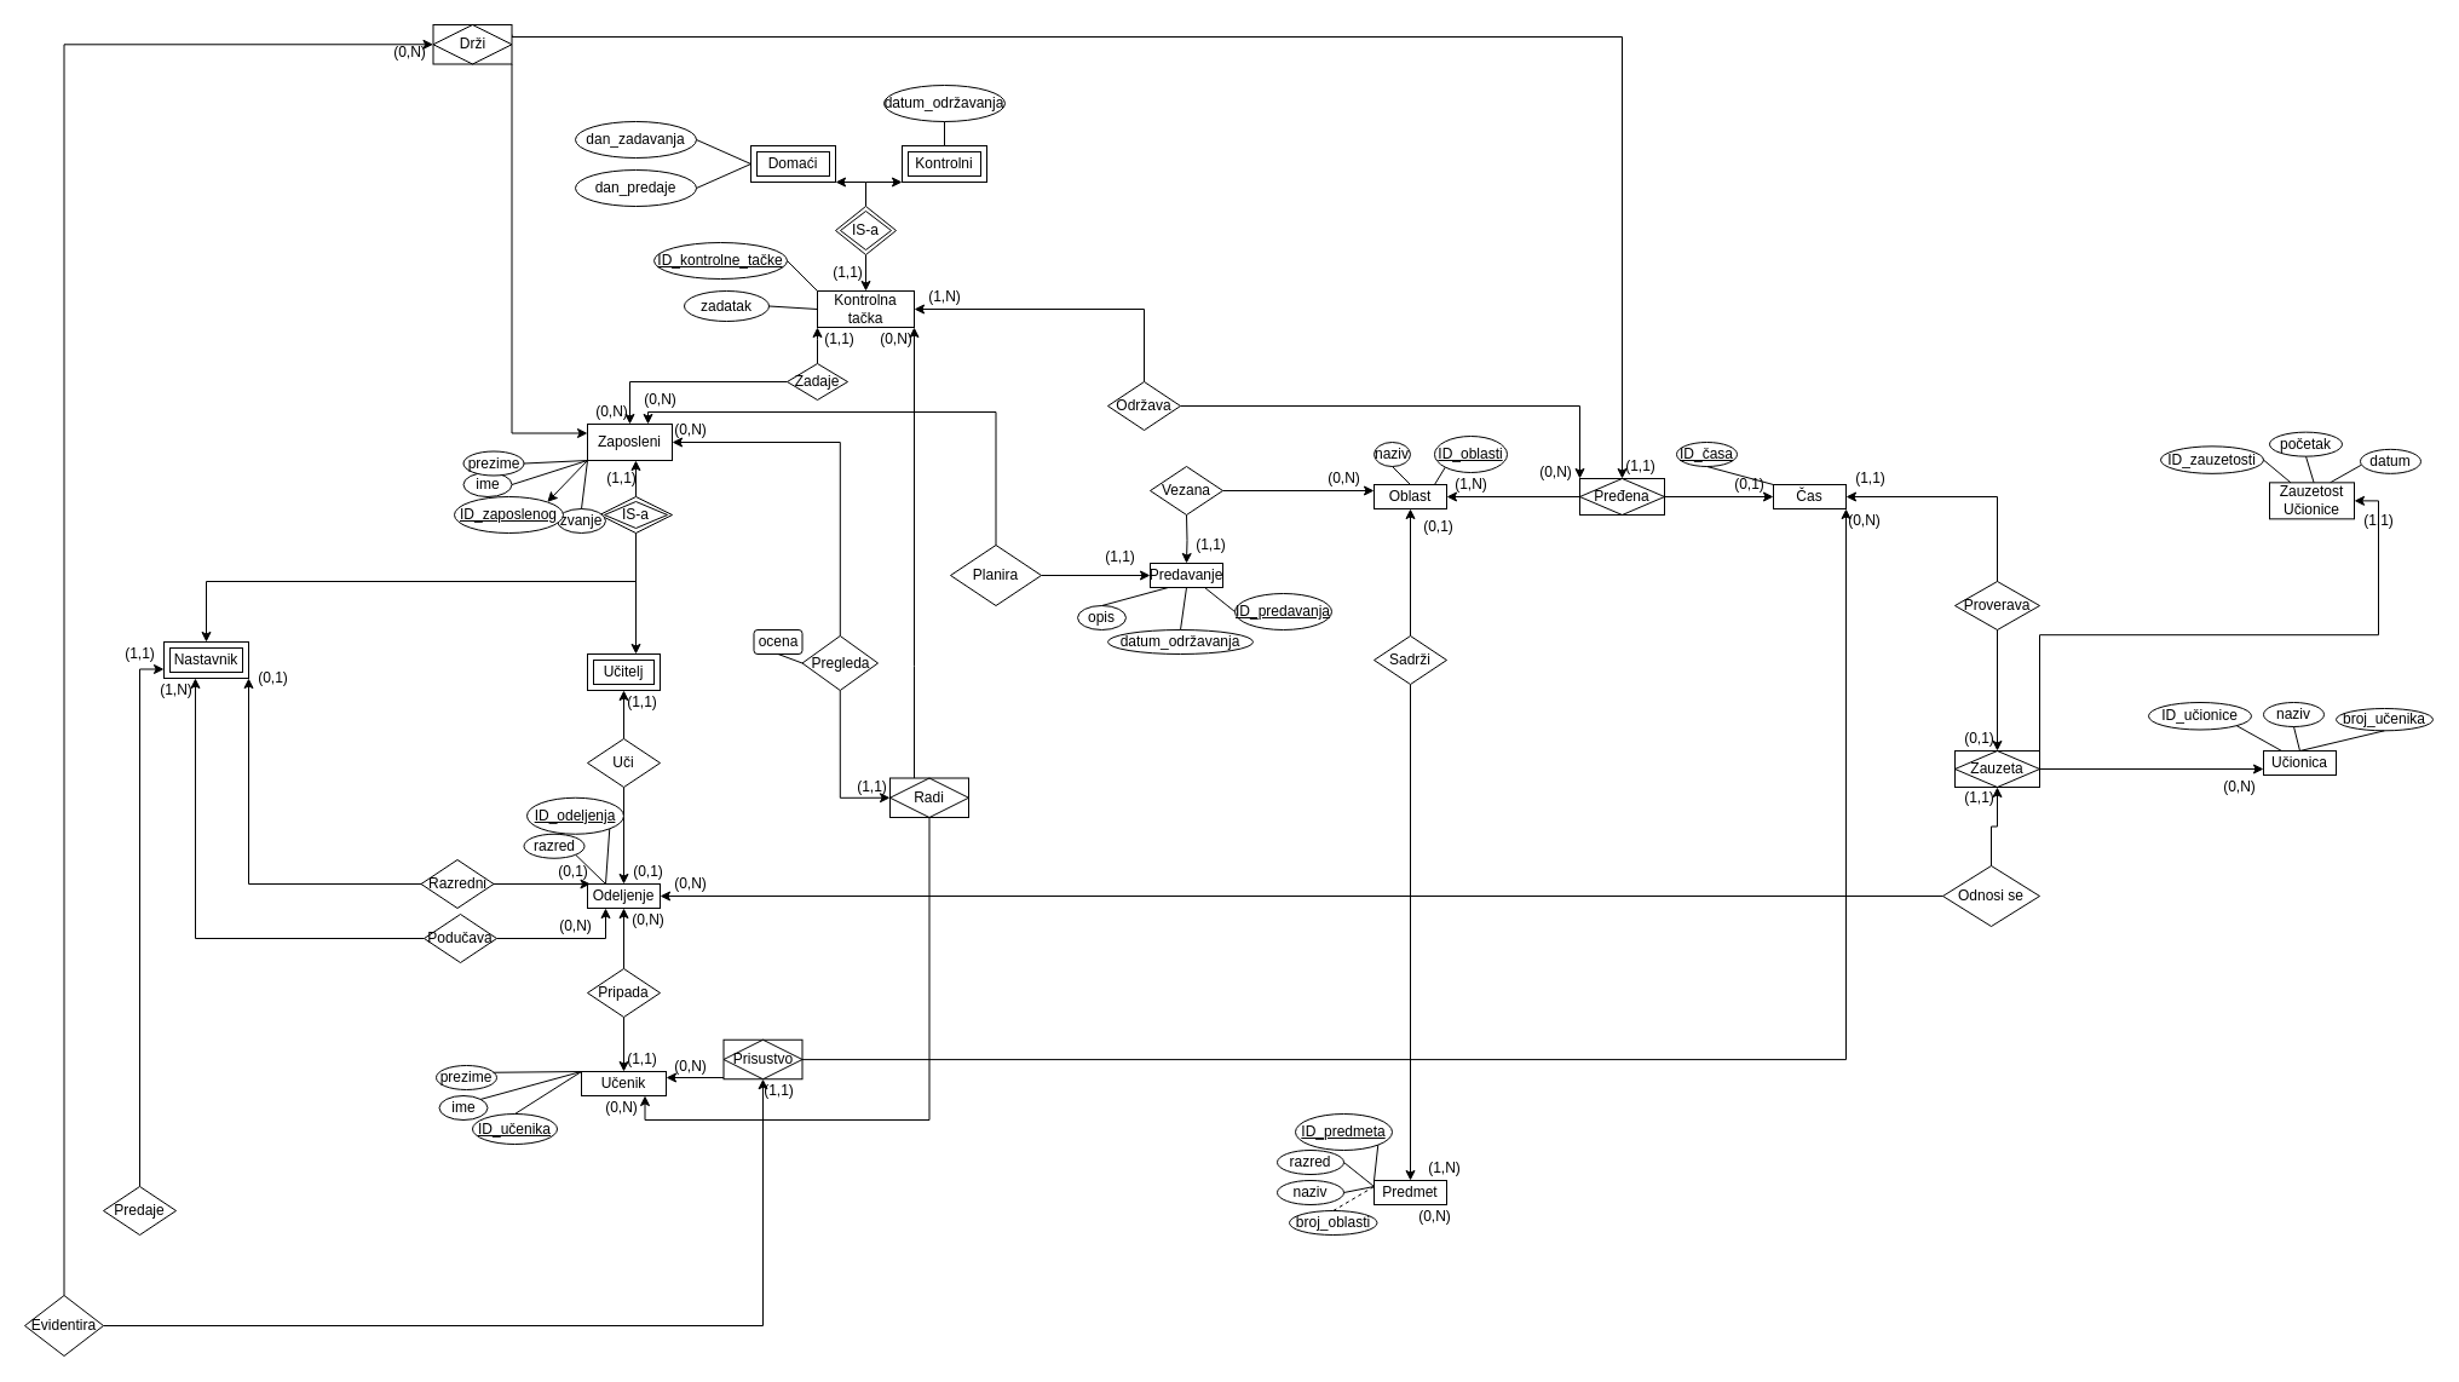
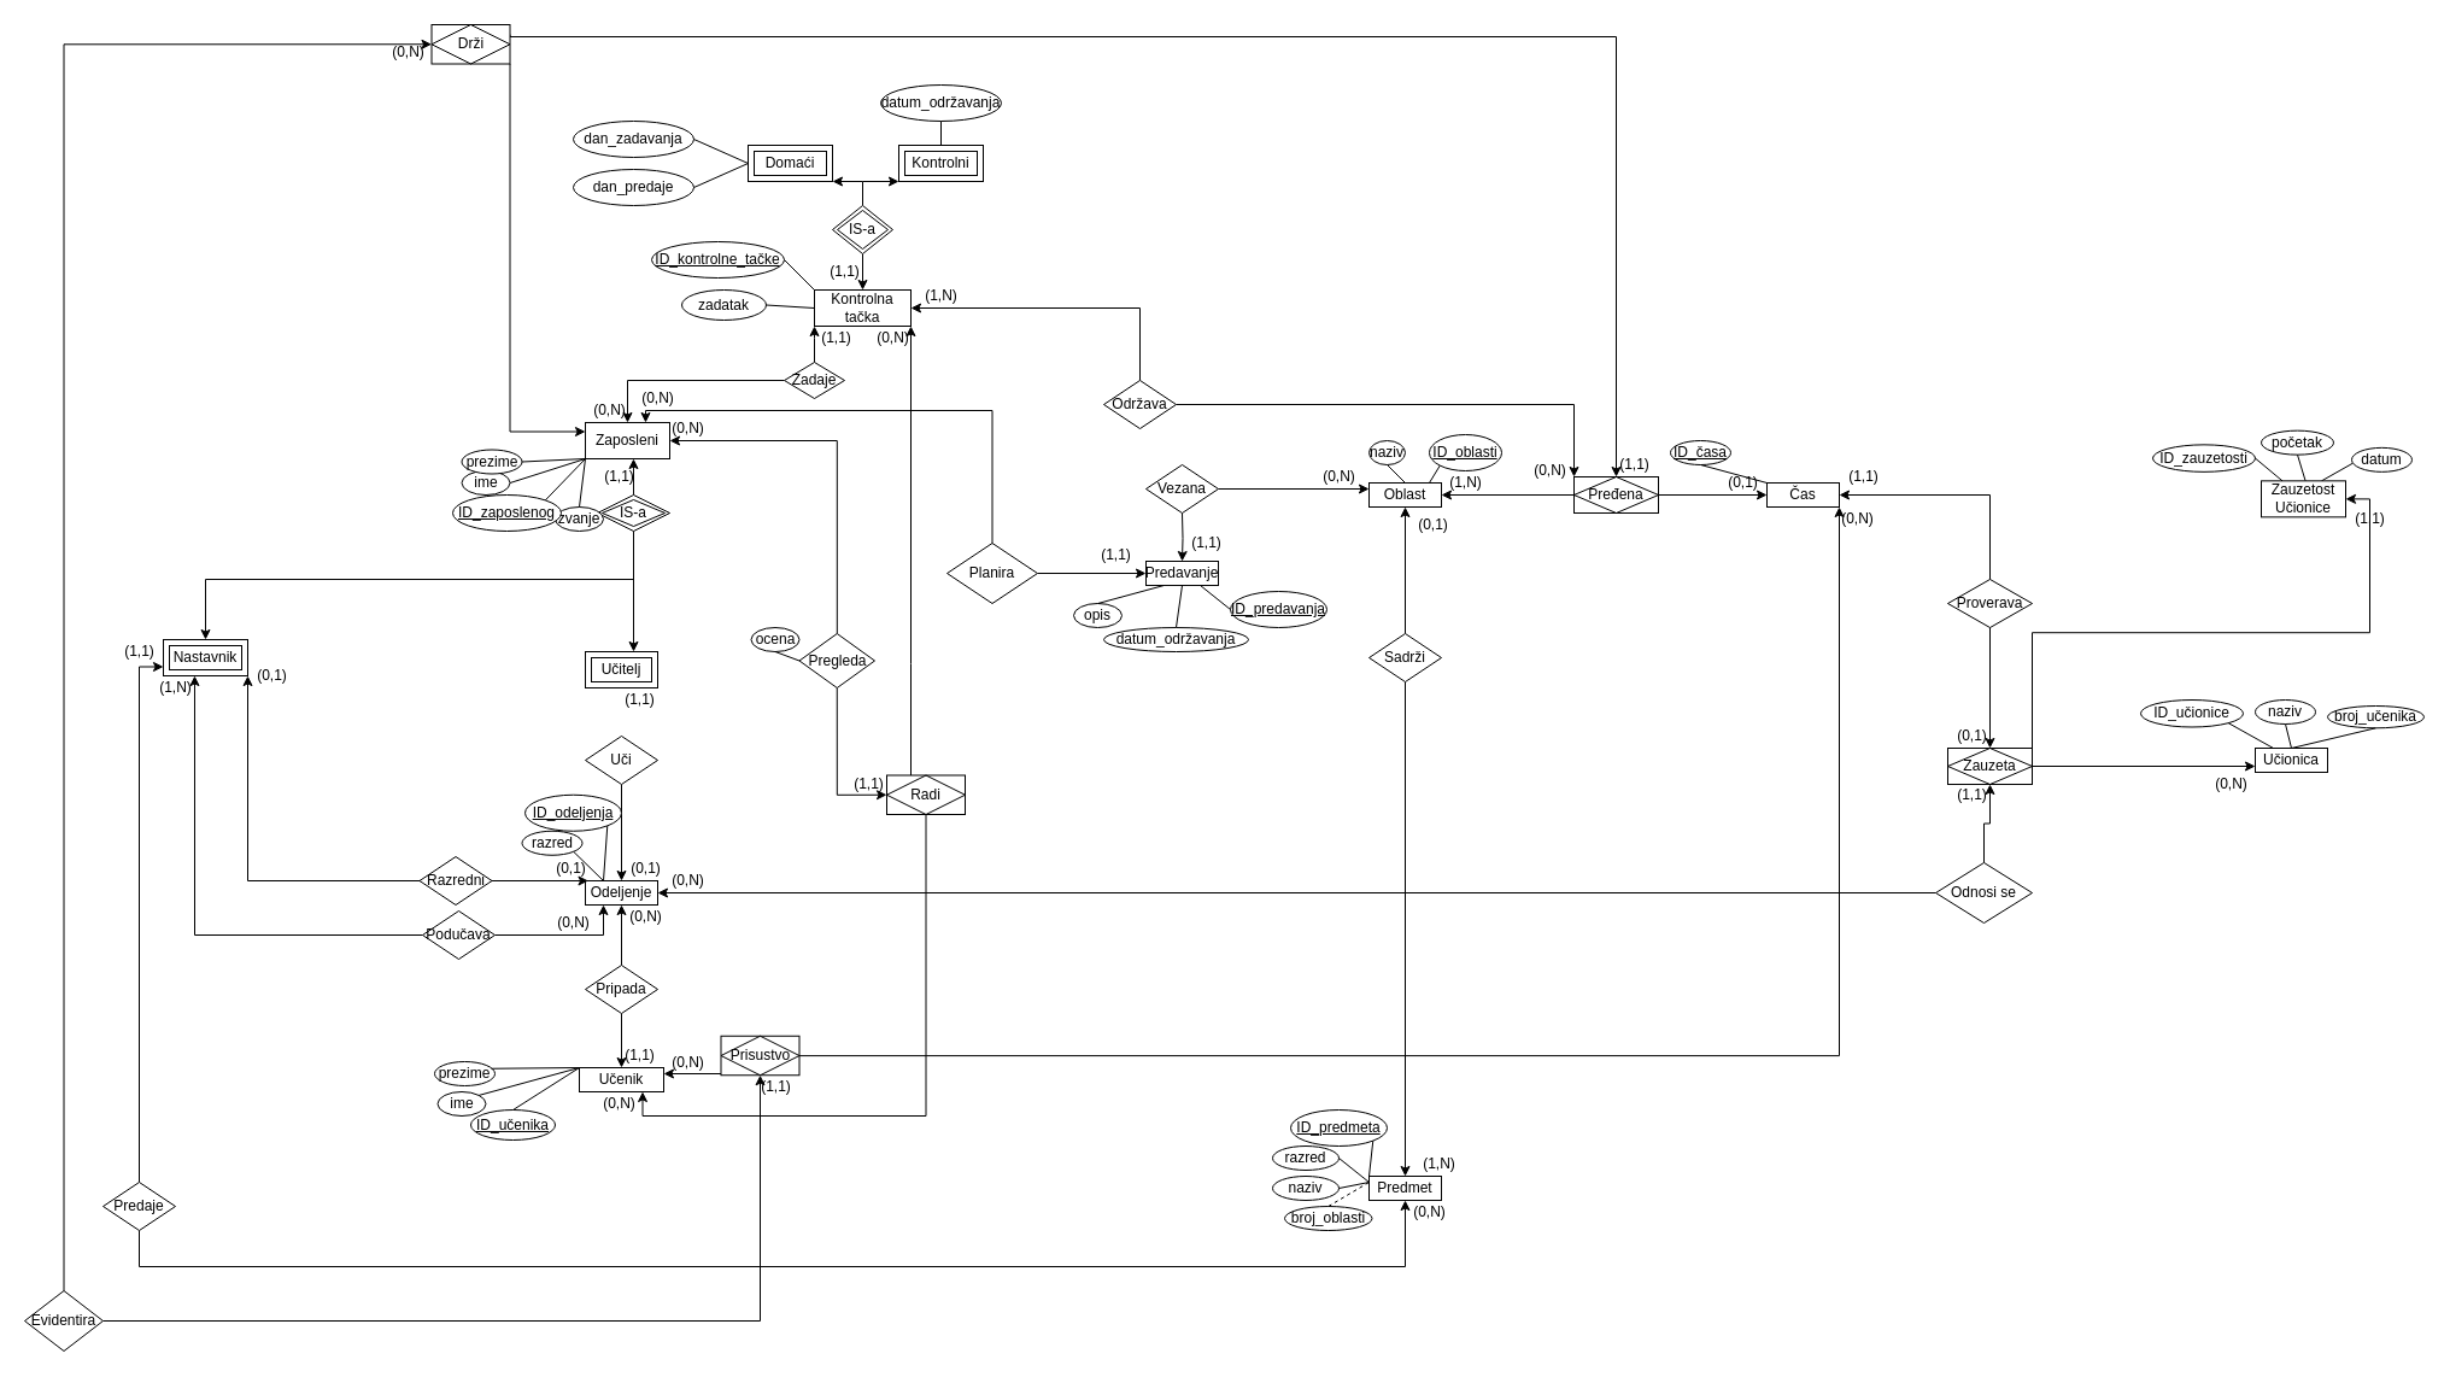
- <mxCell id="59" value="" style="endArrow=classic;html=1;entryX=1;entryY=0;entryDx=0;entryDy=0;exitX=0;exitY=1;exitDx=0;exitDy=0;" parent="1" source="2" target="58" edge="1"><mxGeometry width="50" height="50" relative="1" as="geometry"><mxPoint x="337.5" y="280" as="sourcePoint" /><mxPoint x="457.5" y="200" as="targetPoint" /></mxGeometry></mxCell>
+ <mxCell id="59" value="" style="endArrow=none;html=1;entryX=1;entryY=0;entryDx=0;entryDy=0;exitX=0;exitY=1;exitDx=0;exitDy=0;" parent="1" source="2" target="58" edge="1"><mxGeometry width="50" height="50" relative="1" as="geometry"><mxPoint x="337.5" y="280" as="sourcePoint" /><mxPoint x="457.5" y="200" as="targetPoint" /></mxGeometry></mxCell>
- <mxCell id="137" value="ocena" style="whiteSpace=wrap;html=1;align=center;rounded=1;" parent="1" vertex="1"><mxGeometry x="622.5" y="520" width="40" height="20" as="geometry" /></mxCell>
+ <mxCell id="137" value="ocena" style="ellipse;whiteSpace=wrap;html=1;align=center;" parent="1" vertex="1"><mxGeometry x="622.5" y="520" width="40" height="20" as="geometry" /></mxCell>
- <mxCell id="96" style="edgeStyle=orthogonalEdgeStyle;rounded=0;orthogonalLoop=1;jettySize=auto;html=1;entryX=0.5;entryY=1;entryDx=0;entryDy=0;" parent="1" source="98" target="8" edge="1"><mxGeometry relative="1" as="geometry" /></mxCell>
+ <mxCell id="119" style="edgeStyle=orthogonalEdgeStyle;rounded=0;orthogonalLoop=1;jettySize=auto;html=1;entryX=0.5;entryY=1;entryDx=0;entryDy=0;exitX=0.5;exitY=1;exitDx=0;exitDy=0;" parent="1" source="120" target="27" edge="1"><mxGeometry relative="1" as="geometry"><Array as="points"><mxPoint x="115" y="1050" /><mxPoint x="1165" y="1050" /></Array></mxGeometry></mxCell>
